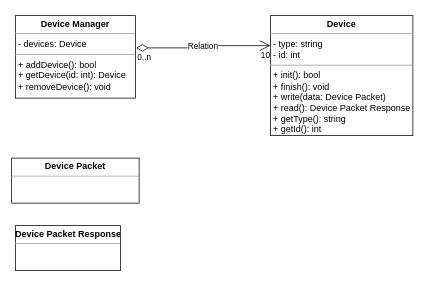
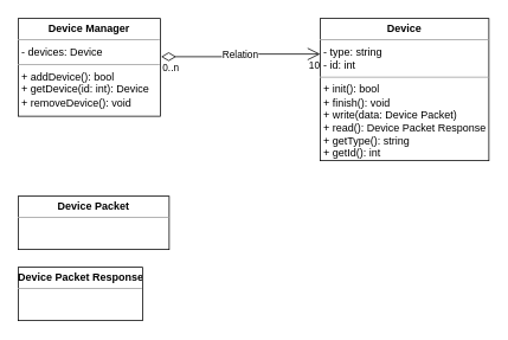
- <mxCell id="7" value="&lt;p style=&quot;margin:0px;margin-top:4px;text-align:center;&quot;&gt;&lt;b&gt;Device Packet&lt;/b&gt;&lt;/p&gt;&lt;hr size=&quot;1&quot;&gt;&lt;div style=&quot;height:2px;&quot;&gt;&lt;/div&gt;" style="verticalAlign=top;align=left;overflow=fill;fontSize=12;fontFamily=Helvetica;html=1;" vertex="1" parent="1"><mxGeometry x="15" y="210" width="170" height="60" as="geometry" /></mxCell>
+ <mxCell id="7" value="&lt;p style=&quot;margin:0px;margin-top:4px;text-align:center;&quot;&gt;&lt;b&gt;Device Packet&lt;/b&gt;&lt;/p&gt;&lt;hr size=&quot;1&quot;&gt;&lt;div style=&quot;height:2px;&quot;&gt;&lt;/div&gt;" style="verticalAlign=top;align=left;overflow=fill;fontSize=12;fontFamily=Helvetica;html=1;" vertex="1" parent="1"><mxGeometry x="20" y="220" width="170" height="60" as="geometry" /></mxCell>
